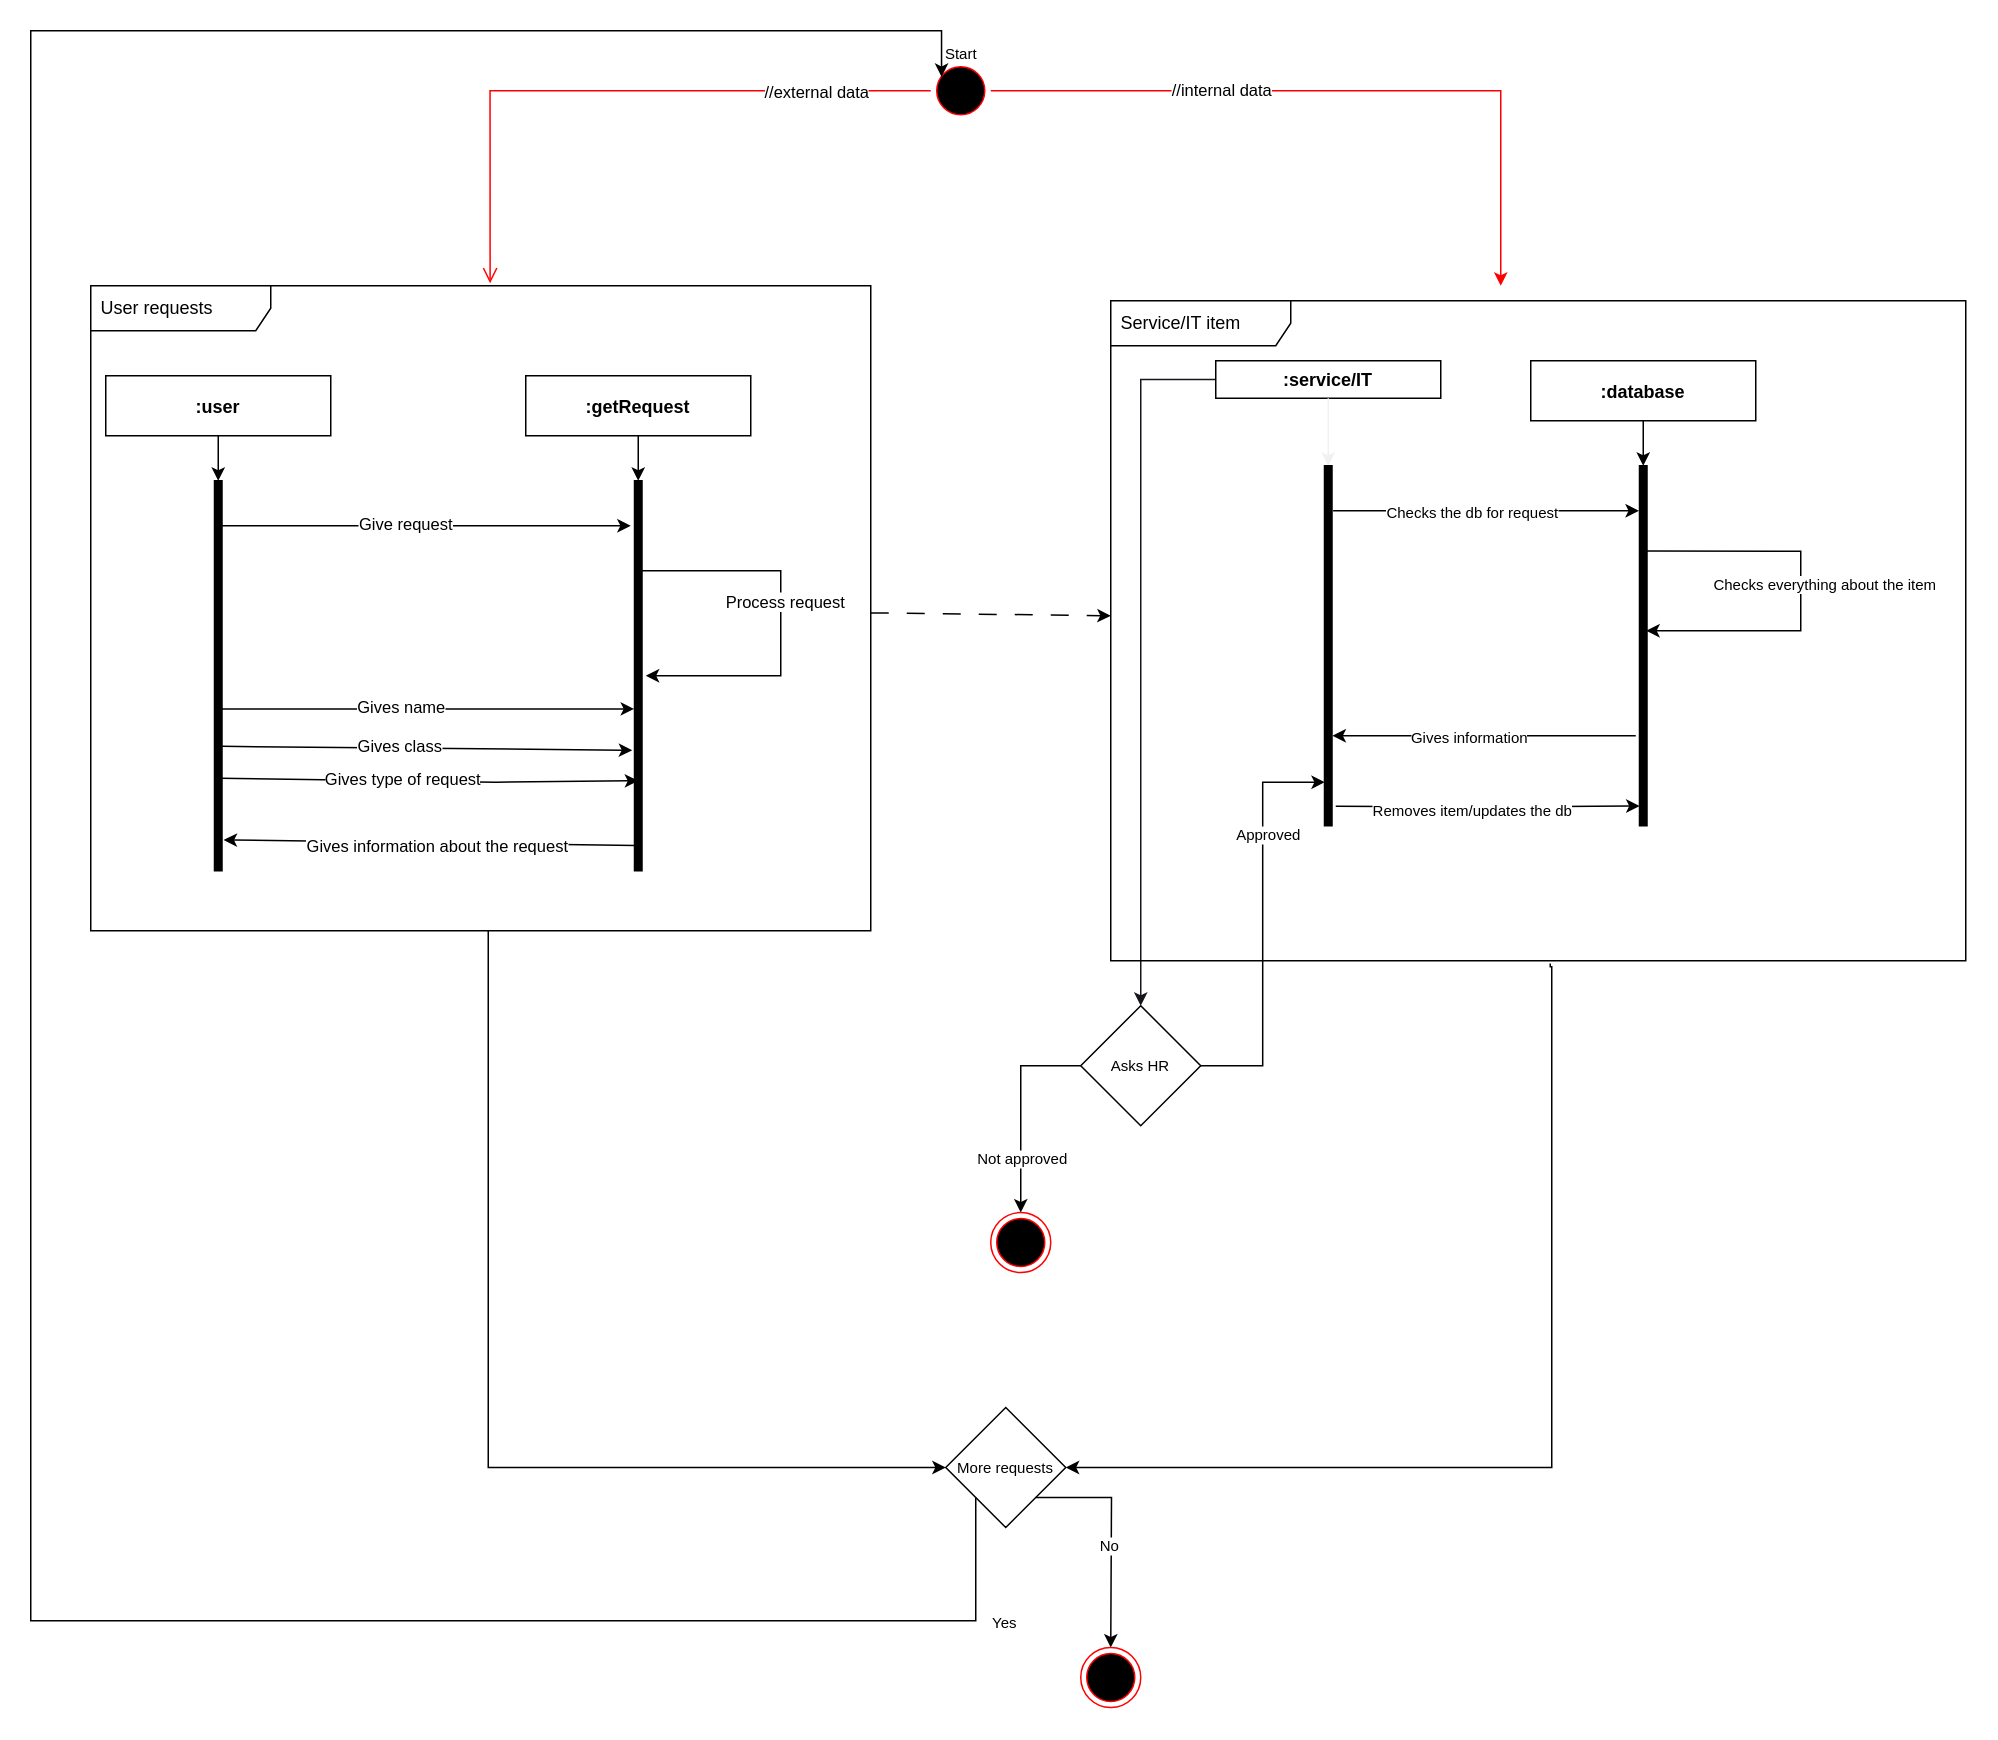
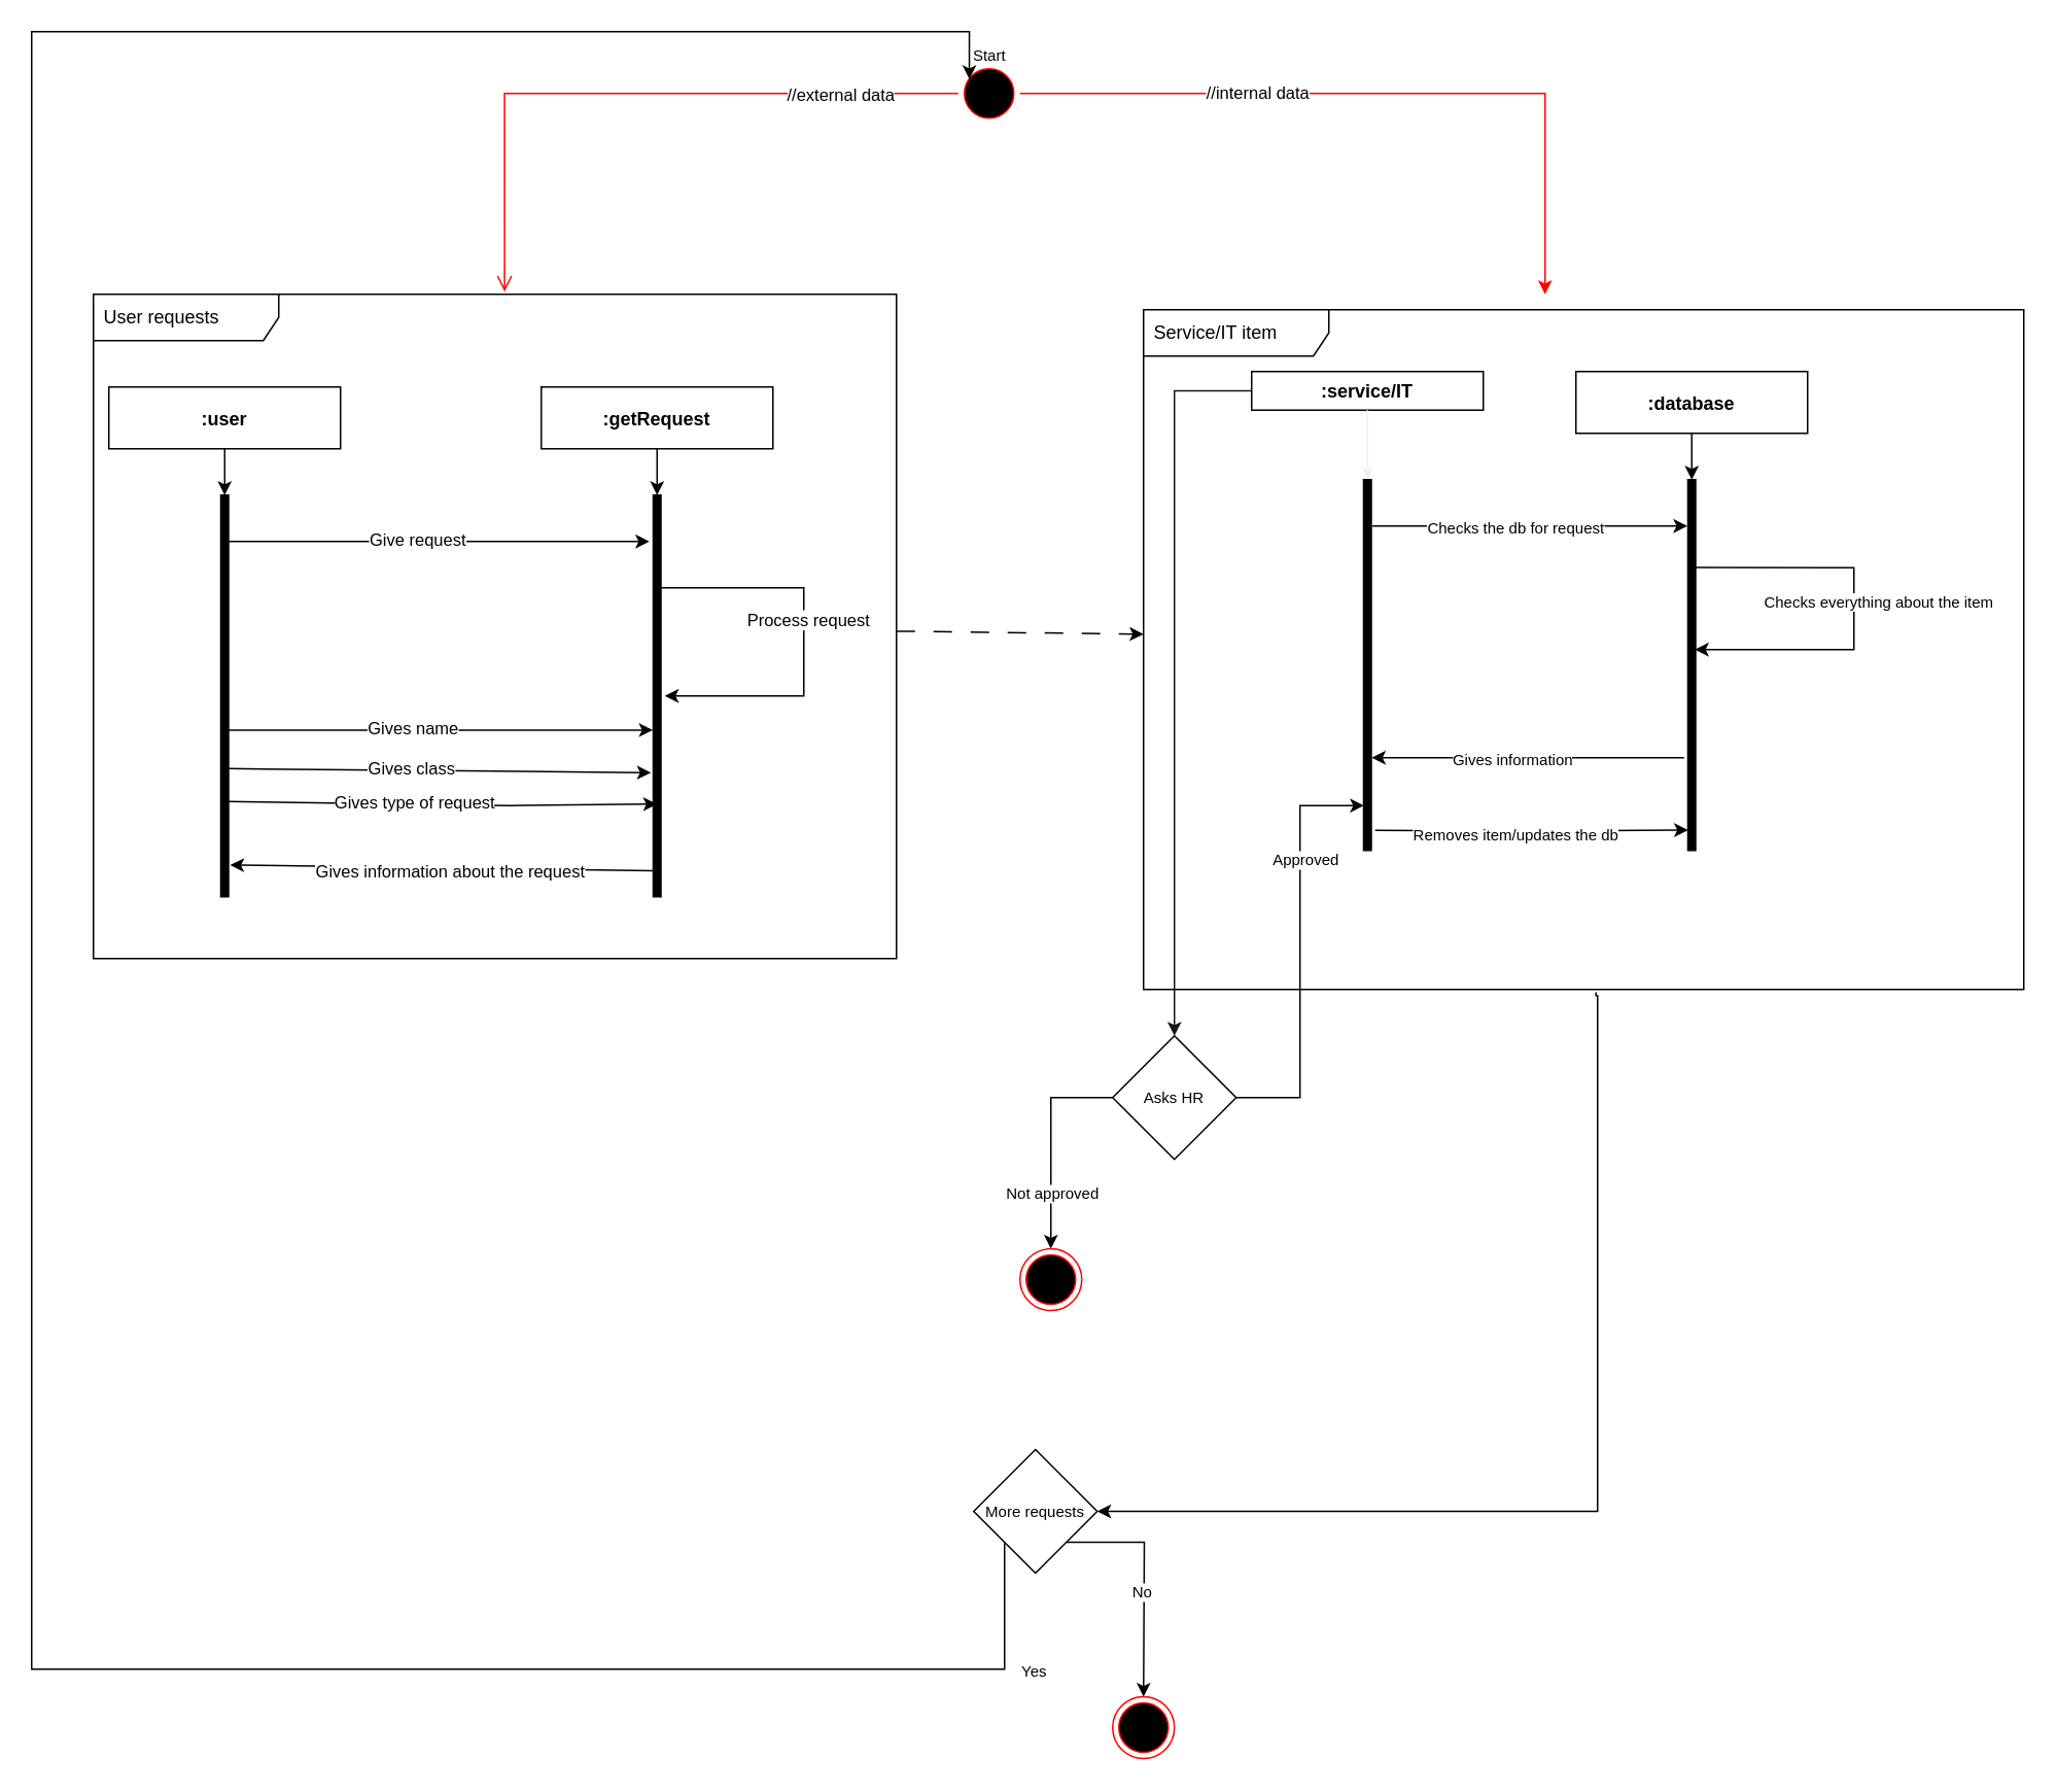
- <mxCell id="25" style="edgeStyle=orthogonalEdgeStyle;rounded=0;orthogonalLoop=1;jettySize=auto;html=1;entryX=0;entryY=0.5;entryDx=0;entryDy=0;labelBackgroundColor=#18141D;strokeColor=#000000;fontSize=10;fontColor=#FFFFFF;" parent="1" source="26" target="56" edge="1"><mxGeometry relative="1" as="geometry"><Array as="points"><mxPoint x="325" y="978" /></Array><mxPoint x="324.68" y="540" as="sourcePoint" /></mxGeometry></mxCell>
